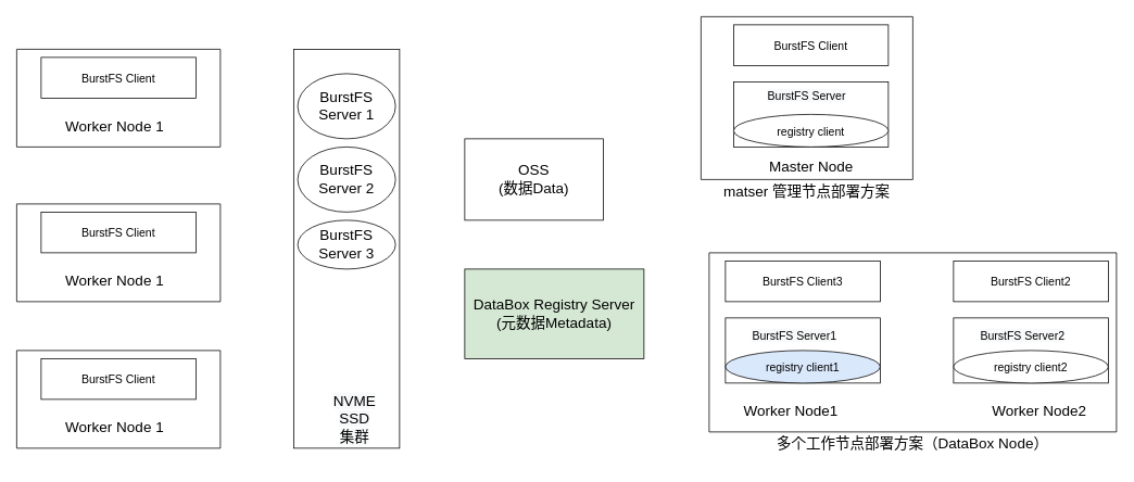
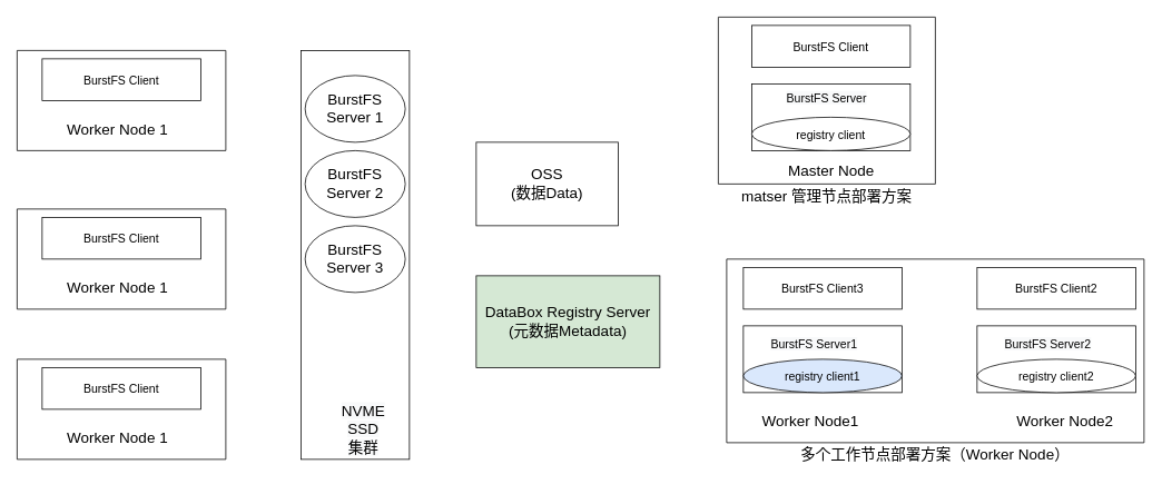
- <mxCell id="27" value="BurstFS Server 3" style="ellipse;whiteSpace=wrap;html=1;fontSize=18;" vertex="1" parent="1"><mxGeometry x="365" y="270" width="120" height="60" as="geometry" /></mxCell>
+ <mxCell id="27" value="BurstFS Server 3" style="ellipse;whiteSpace=wrap;html=1;fontSize=18;" vertex="1" parent="1"><mxGeometry x="365" y="270" width="120" height="80" as="geometry" /></mxCell>
- <mxCell id="22" value="多个工作节点部署方案（DataBox Node）" style="text;html=1;strokeColor=none;fillColor=none;align=center;verticalAlign=middle;whiteSpace=wrap;rounded=0;fontSize=18;" vertex="1" parent="1"><mxGeometry x="870" y="530" width="500" height="30" as="geometry" /></mxCell>
+ <mxCell id="22" value="多个工作节点部署方案（Worker Node）" style="text;html=1;strokeColor=none;fillColor=none;align=center;verticalAlign=middle;whiteSpace=wrap;rounded=0;fontSize=18;" vertex="1" parent="1"><mxGeometry x="870" y="530" width="500" height="30" as="geometry" /></mxCell>
